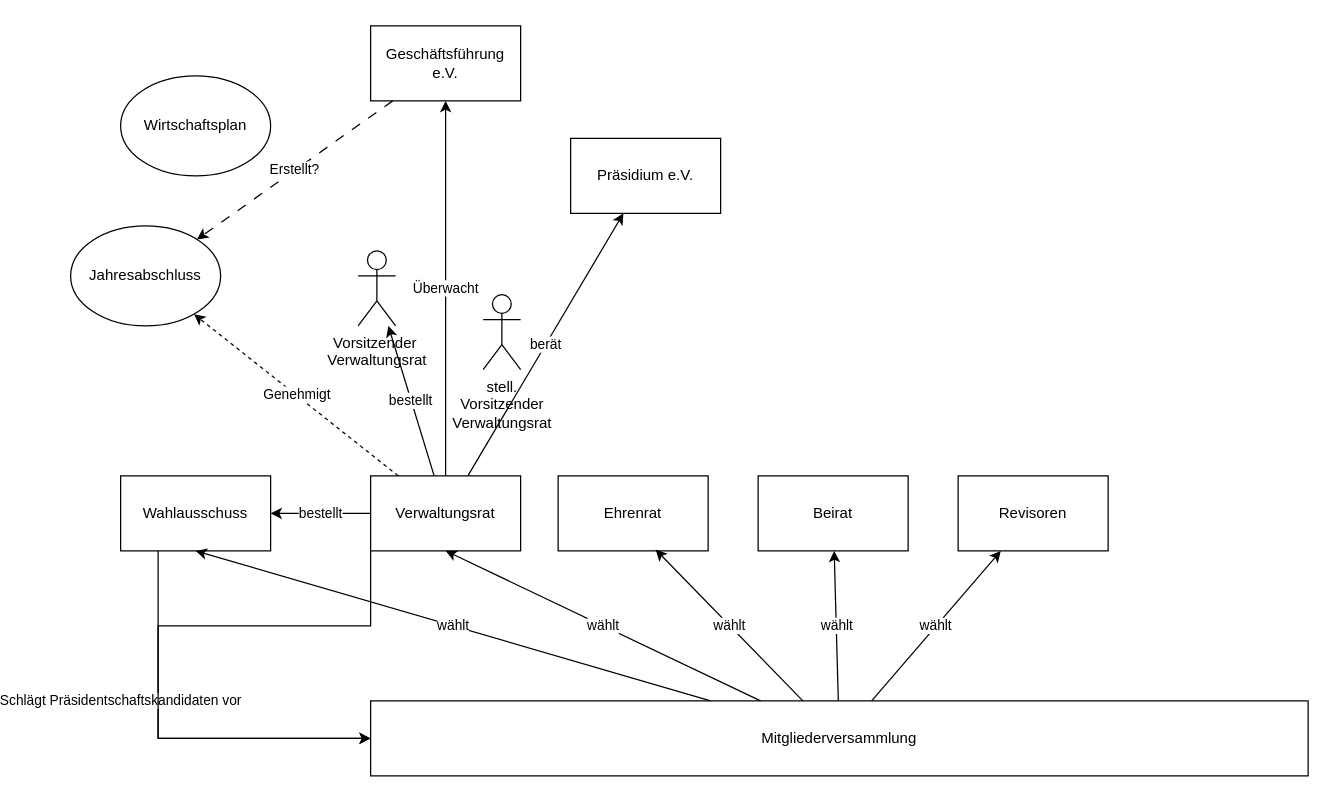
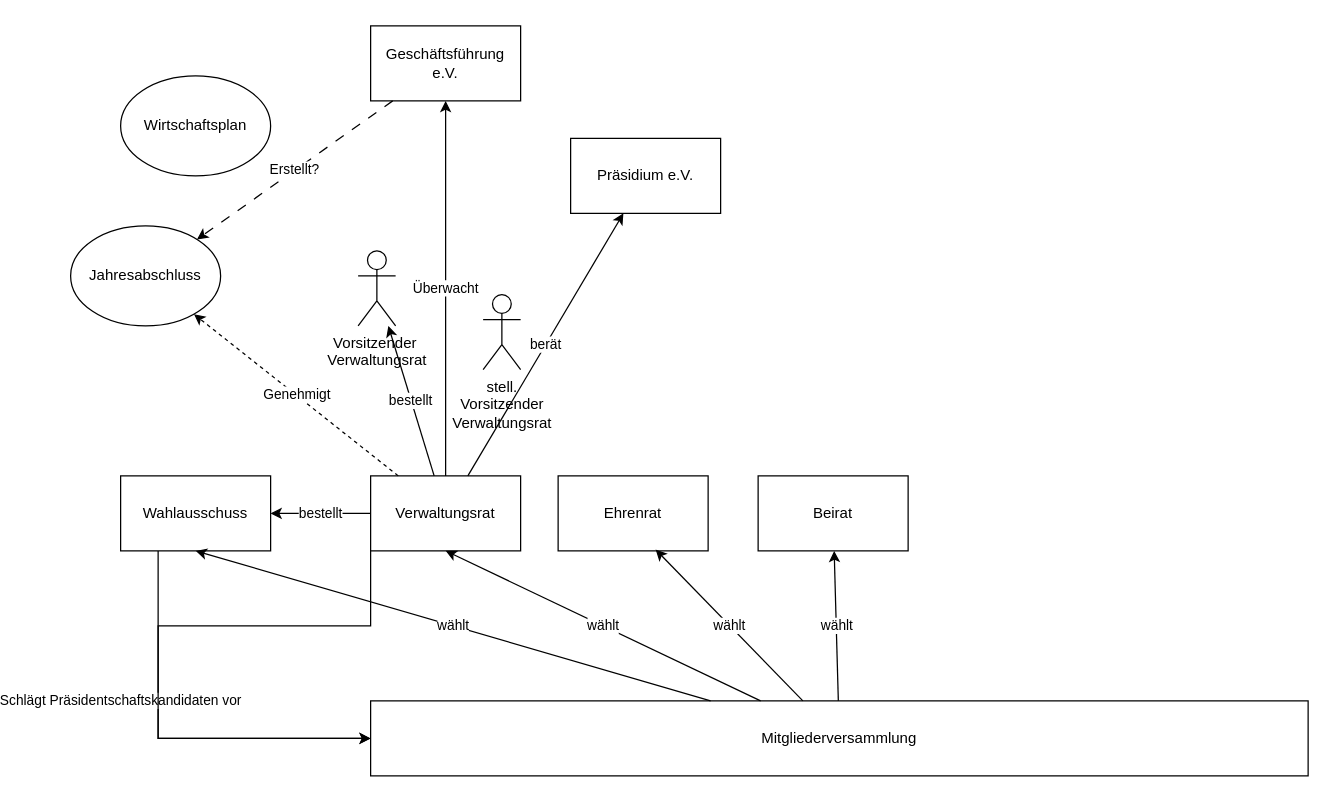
- <mxCell id="6" value="Revisoren" style="rounded=0;whiteSpace=wrap;html=1;" vertex="1" parent="1"><mxGeometry x="730" y="380" width="120" height="60" as="geometry" /></mxCell>
- <mxCell id="11" value="wählt" style="endArrow=classic;html=1;rounded=0;" edge="1" parent="1" source="2" target="6"><mxGeometry width="50" height="50" relative="1" as="geometry"><mxPoint x="644" y="510" as="sourcePoint" /><mxPoint x="641" y="450" as="targetPoint" /></mxGeometry></mxCell>
